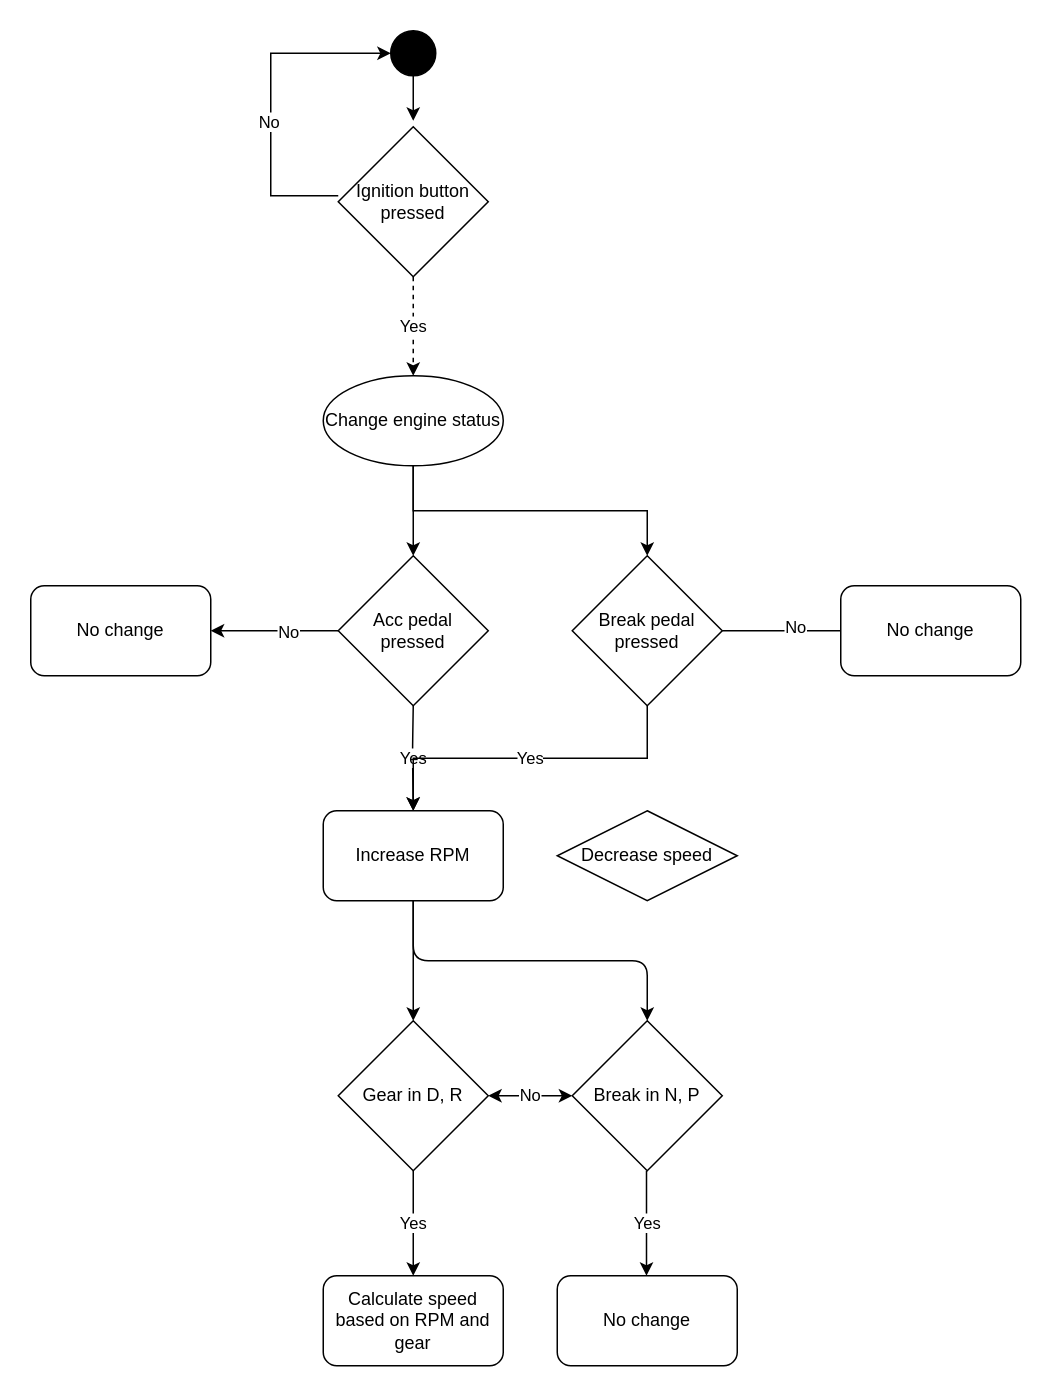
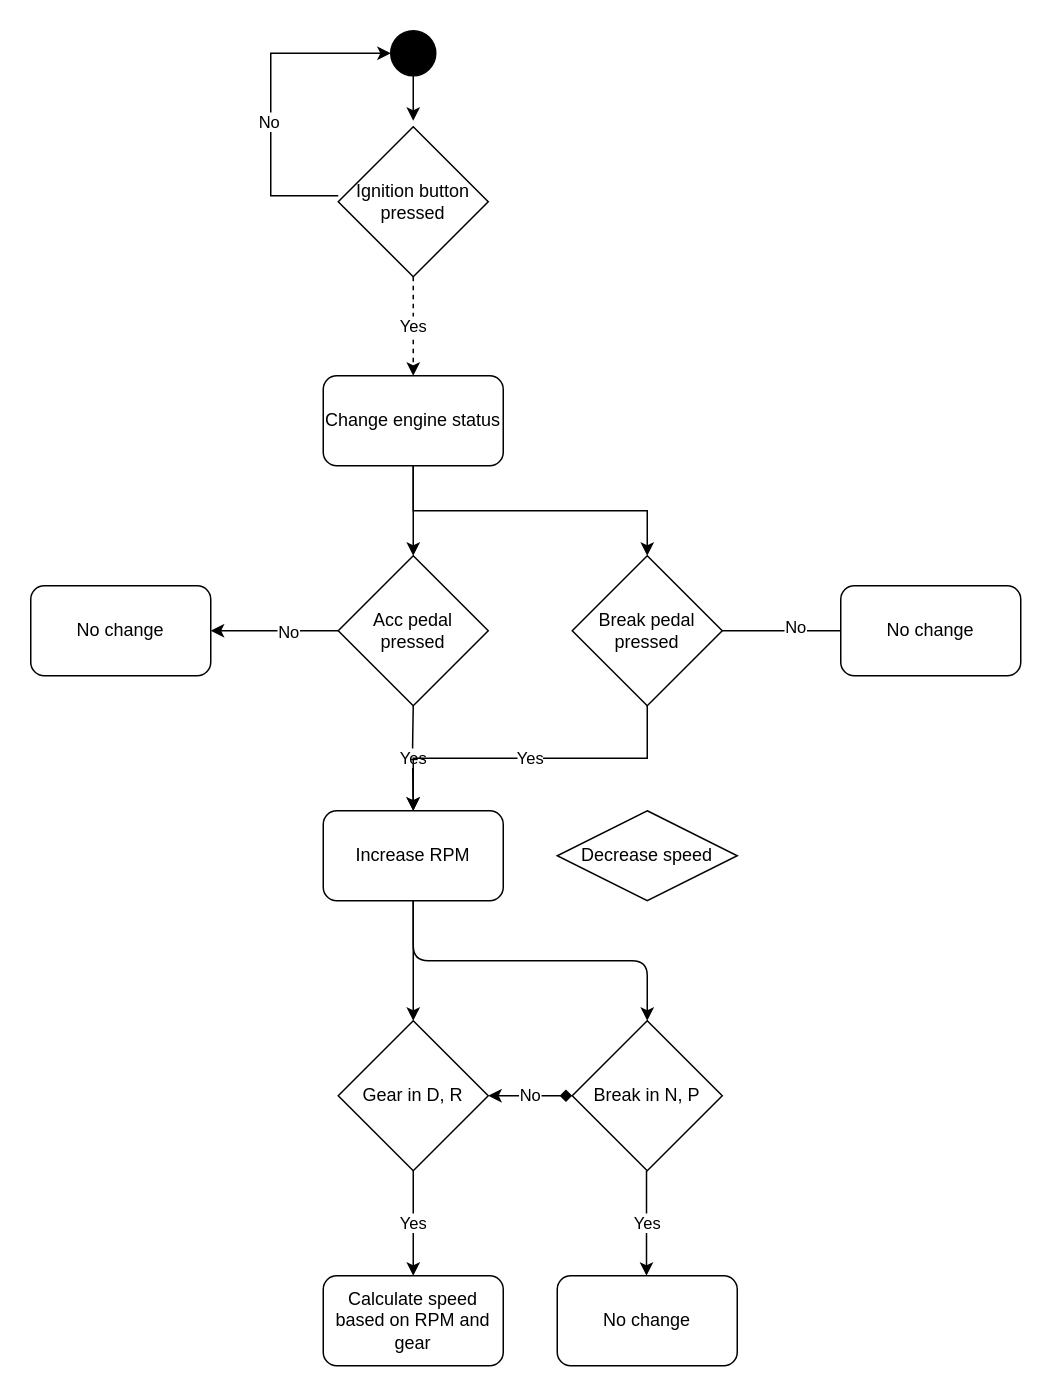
- <mxCell id="29" value="Change engine status" style="ellipse;whiteSpace=wrap;html=1;fillColor=#FFFFFF;" vertex="1" parent="1"><mxGeometry x="215" y="250" width="120" height="60" as="geometry" /></mxCell>
+ <mxCell id="29" value="Change engine status" style="rounded=1;whiteSpace=wrap;html=1;fillColor=#FFFFFF;" vertex="1" parent="1"><mxGeometry x="215" y="250" width="120" height="60" as="geometry" /></mxCell>
- <mxCell id="24" value="No" style="endArrow=classic;startArrow=classic;html=1;entryX=0;entryY=0.5;entryDx=0;entryDy=0;exitX=1;exitY=0.5;exitDx=0;exitDy=0;" edge="1" parent="1" source="19" target="21"><mxGeometry width="50" height="50" relative="1" as="geometry"><mxPoint x="280" y="640" as="sourcePoint" /><mxPoint x="330" y="590" as="targetPoint" /></mxGeometry></mxCell>
+ <mxCell id="24" value="No" style="endArrow=diamond;startArrow=classic;html=1;entryX=0;entryY=0.5;entryDx=0;entryDy=0;exitX=1;exitY=0.5;exitDx=0;exitDy=0;" edge="1" parent="1" source="19" target="21"><mxGeometry width="50" height="50" relative="1" as="geometry"><mxPoint x="280" y="640" as="sourcePoint" /><mxPoint x="330" y="590" as="targetPoint" /></mxGeometry></mxCell>
